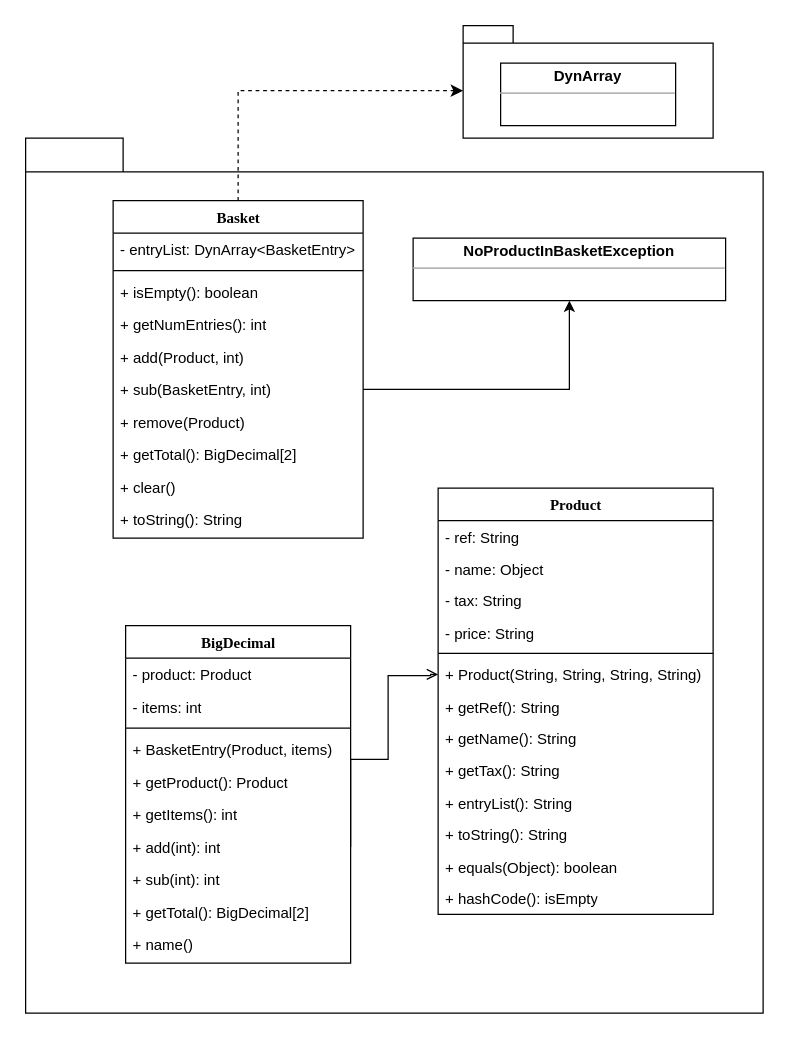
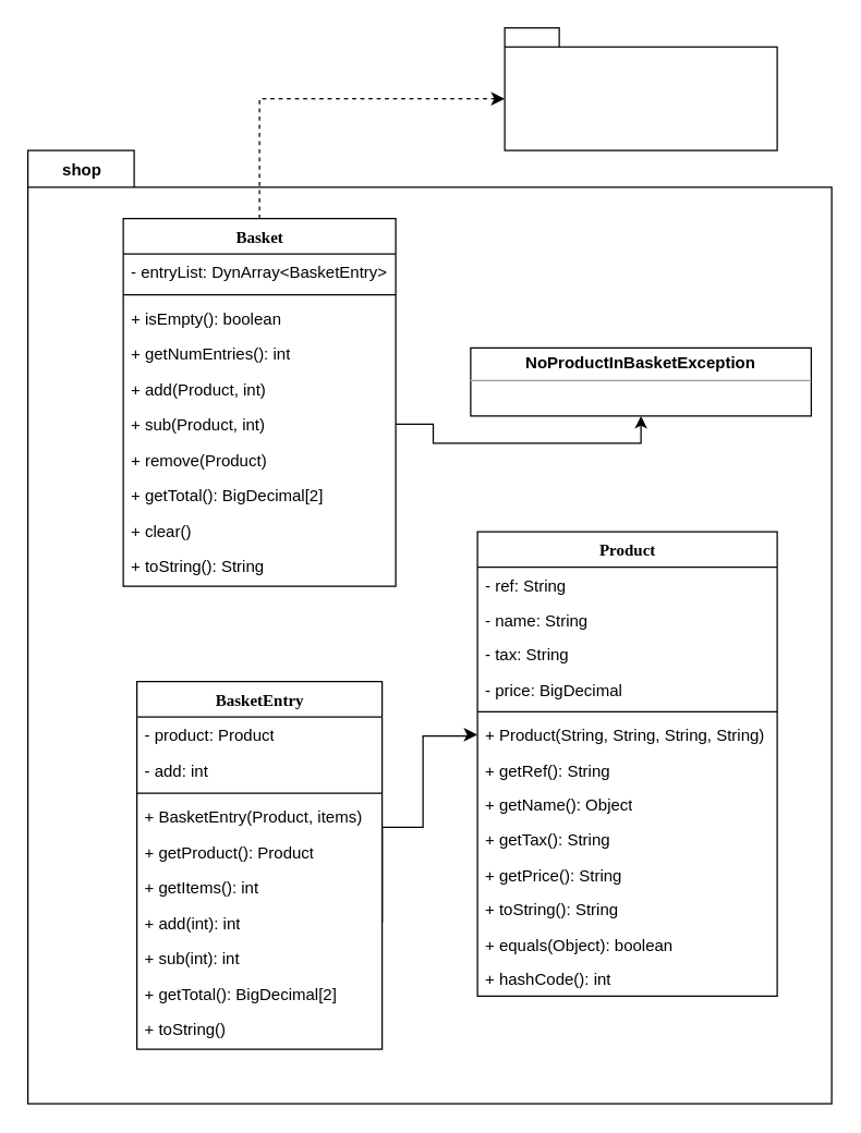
- <mxCell id="16" value="&lt;p style=&quot;margin: 0px ; margin-top: 4px ; text-align: center&quot;&gt;&lt;b&gt;DynArray&lt;/b&gt;&lt;/p&gt;&lt;hr size=&quot;1&quot;&gt;&lt;div style=&quot;height: 2px&quot;&gt;&lt;/div&gt;" style="verticalAlign=top;align=left;overflow=fill;fontSize=12;fontFamily=Helvetica;html=1;fillColor=none;" parent="1" vertex="1"><mxGeometry x="400" y="50" width="140" height="50" as="geometry" /></mxCell>
+ <mxCell id="17" value="shop" style="text;align=center;fontStyle=1;verticalAlign=middle;spacingLeft=3;spacingRight=3;strokeColor=none;rotatable=0;points=[[0,0.5],[1,0.5]];portConstraint=eastwest;" parent="1" vertex="1"><mxGeometry x="20" y="110" width="80" height="27.761" as="geometry" /></mxCell>
- <mxCell id="44" value="&lt;p style=&quot;margin: 0px ; margin-top: 4px ; text-align: center&quot;&gt;&lt;b&gt;NoProductInBasketException&lt;/b&gt;&lt;/p&gt;&lt;hr size=&quot;1&quot;&gt;&lt;div style=&quot;height: 2px&quot;&gt;&lt;/div&gt;" style="verticalAlign=top;align=left;overflow=fill;fontSize=12;fontFamily=Helvetica;html=1;fillColor=none;" vertex="1" parent="1"><mxGeometry x="330" y="190" width="250" height="50" as="geometry" /></mxCell>
+ <mxCell id="44" value="&lt;p style=&quot;margin: 0px ; margin-top: 4px ; text-align: center&quot;&gt;&lt;b&gt;NoProductInBasketException&lt;/b&gt;&lt;/p&gt;&lt;hr size=&quot;1&quot;&gt;&lt;div style=&quot;height: 2px&quot;&gt;&lt;/div&gt;" style="verticalAlign=top;align=left;overflow=fill;fontSize=12;fontFamily=Helvetica;html=1;fillColor=none;" vertex="1" parent="1"><mxGeometry x="345" y="255" width="250" height="50" as="geometry" /></mxCell>
- <mxCell id="10" value="+ sub(BasketEntry, int)" style="text;html=1;strokeColor=none;fillColor=none;align=left;verticalAlign=top;spacingLeft=4;spacingRight=4;whiteSpace=wrap;overflow=hidden;rotatable=0;points=[[0,0.5],[1,0.5]];portConstraint=eastwest;" parent="4" vertex="1"><mxGeometry y="138" width="200" height="26" as="geometry" /></mxCell>
+ <mxCell id="10" value="+ sub(Product, int)" style="text;html=1;strokeColor=none;fillColor=none;align=left;verticalAlign=top;spacingLeft=4;spacingRight=4;whiteSpace=wrap;overflow=hidden;rotatable=0;points=[[0,0.5],[1,0.5]];portConstraint=eastwest;" parent="4" vertex="1"><mxGeometry y="138" width="200" height="26" as="geometry" /></mxCell>
- <mxCell id="32" value="- name: Object" style="text;html=1;strokeColor=none;fillColor=none;align=left;verticalAlign=top;spacingLeft=4;spacingRight=4;whiteSpace=wrap;overflow=hidden;rotatable=0;points=[[0,0.5],[1,0.5]];portConstraint=eastwest;" parent="30" vertex="1"><mxGeometry y="51.587" width="220" height="25.587" as="geometry" /></mxCell>
+ <mxCell id="32" value="- name: String" style="text;html=1;strokeColor=none;fillColor=none;align=left;verticalAlign=top;spacingLeft=4;spacingRight=4;whiteSpace=wrap;overflow=hidden;rotatable=0;points=[[0,0.5],[1,0.5]];portConstraint=eastwest;" parent="30" vertex="1"><mxGeometry y="51.587" width="220" height="25.587" as="geometry" /></mxCell>
- <mxCell id="34" value="- price: String" style="text;html=1;strokeColor=none;fillColor=none;align=left;verticalAlign=top;spacingLeft=4;spacingRight=4;whiteSpace=wrap;overflow=hidden;rotatable=0;points=[[0,0.5],[1,0.5]];portConstraint=eastwest;" parent="30" vertex="1"><mxGeometry y="102.762" width="220" height="25.587" as="geometry" /></mxCell>
+ <mxCell id="34" value="- price: BigDecimal" style="text;html=1;strokeColor=none;fillColor=none;align=left;verticalAlign=top;spacingLeft=4;spacingRight=4;whiteSpace=wrap;overflow=hidden;rotatable=0;points=[[0,0.5],[1,0.5]];portConstraint=eastwest;" parent="30" vertex="1"><mxGeometry y="102.762" width="220" height="25.587" as="geometry" /></mxCell>
- <mxCell id="19" value="BigDecimal" style="swimlane;html=1;fontStyle=1;align=center;verticalAlign=top;childLayout=stackLayout;horizontal=1;startSize=26;horizontalStack=0;resizeParent=1;resizeLast=0;collapsible=1;marginBottom=0;swimlaneFillColor=#ffffff;rounded=0;shadow=0;comic=0;labelBackgroundColor=none;strokeWidth=1;fillColor=none;fontFamily=Verdana;fontSize=12" parent="1" vertex="1"><mxGeometry x="100" y="500" width="180" height="270" as="geometry" /></mxCell>
+ <mxCell id="19" value="BasketEntry" style="swimlane;html=1;fontStyle=1;align=center;verticalAlign=top;childLayout=stackLayout;horizontal=1;startSize=26;horizontalStack=0;resizeParent=1;resizeLast=0;collapsible=1;marginBottom=0;swimlaneFillColor=#ffffff;rounded=0;shadow=0;comic=0;labelBackgroundColor=none;strokeWidth=1;fillColor=none;fontFamily=Verdana;fontSize=12" parent="1" vertex="1"><mxGeometry x="100" y="500" width="180" height="270" as="geometry" /></mxCell>
- <mxCell id="18" style="edgeStyle=orthogonalEdgeStyle;rounded=0;orthogonalLoop=1;jettySize=auto;html=1;entryX=0;entryY=0.5;entryDx=0;entryDy=0;startArrow=none;startFill=0;startSize=15;endSize=7;exitX=1;exitY=0.5;exitDx=0;exitDy=0;endArrow=open;" parent="1" source="26" target="36" edge="1"><mxGeometry relative="1" as="geometry"><Array as="points"><mxPoint x="280" y="607" /><mxPoint x="310" y="607" /><mxPoint x="310" y="540" /><mxPoint x="344" y="540" /></Array></mxGeometry></mxCell>
+ <mxCell id="18" style="edgeStyle=orthogonalEdgeStyle;rounded=0;orthogonalLoop=1;jettySize=auto;html=1;entryX=0;entryY=0.5;entryDx=0;entryDy=0;startArrow=none;startFill=0;startSize=15;endSize=7;exitX=1;exitY=0.5;exitDx=0;exitDy=0;" parent="1" source="26" target="36" edge="1"><mxGeometry relative="1" as="geometry"><Array as="points"><mxPoint x="280" y="607" /><mxPoint x="310" y="607" /><mxPoint x="310" y="540" /><mxPoint x="344" y="540" /></Array></mxGeometry></mxCell>
- <mxCell id="21" value="- items: int" style="text;html=1;strokeColor=none;fillColor=none;align=left;verticalAlign=top;spacingLeft=4;spacingRight=4;whiteSpace=wrap;overflow=hidden;rotatable=0;points=[[0,0.5],[1,0.5]];portConstraint=eastwest;" parent="19" vertex="1"><mxGeometry y="52" width="180" height="26" as="geometry" /></mxCell>
+ <mxCell id="21" value="- add: int" style="text;html=1;strokeColor=none;fillColor=none;align=left;verticalAlign=top;spacingLeft=4;spacingRight=4;whiteSpace=wrap;overflow=hidden;rotatable=0;points=[[0,0.5],[1,0.5]];portConstraint=eastwest;" parent="19" vertex="1"><mxGeometry y="52" width="180" height="26" as="geometry" /></mxCell>
- <mxCell id="38" value="+ getName(): String" style="text;html=1;strokeColor=none;fillColor=none;align=left;verticalAlign=top;spacingLeft=4;spacingRight=4;whiteSpace=wrap;overflow=hidden;rotatable=0;points=[[0,0.5],[1,0.5]];portConstraint=eastwest;" parent="30" vertex="1"><mxGeometry y="187.397" width="220" height="25.587" as="geometry" /></mxCell>
+ <mxCell id="38" value="+ getName(): Object" style="text;html=1;strokeColor=none;fillColor=none;align=left;verticalAlign=top;spacingLeft=4;spacingRight=4;whiteSpace=wrap;overflow=hidden;rotatable=0;points=[[0,0.5],[1,0.5]];portConstraint=eastwest;" parent="30" vertex="1"><mxGeometry y="187.397" width="220" height="25.587" as="geometry" /></mxCell>
- <mxCell id="40" value="+ entryList(): String" style="text;html=1;strokeColor=none;fillColor=none;align=left;verticalAlign=top;spacingLeft=4;spacingRight=4;whiteSpace=wrap;overflow=hidden;rotatable=0;points=[[0,0.5],[1,0.5]];portConstraint=eastwest;" parent="30" vertex="1"><mxGeometry y="238.571" width="220" height="25.587" as="geometry" /></mxCell>
+ <mxCell id="40" value="+ getPrice(): String" style="text;html=1;strokeColor=none;fillColor=none;align=left;verticalAlign=top;spacingLeft=4;spacingRight=4;whiteSpace=wrap;overflow=hidden;rotatable=0;points=[[0,0.5],[1,0.5]];portConstraint=eastwest;" parent="30" vertex="1"><mxGeometry y="238.571" width="220" height="25.587" as="geometry" /></mxCell>
- <mxCell id="43" value="+ hashCode(): isEmpty" style="text;html=1;strokeColor=none;fillColor=none;align=left;verticalAlign=top;spacingLeft=4;spacingRight=4;whiteSpace=wrap;overflow=hidden;rotatable=0;points=[[0,0.5],[1,0.5]];portConstraint=eastwest;" parent="30" vertex="1"><mxGeometry y="315.333" width="220" height="25.587" as="geometry" /></mxCell>
+ <mxCell id="43" value="+ hashCode(): int" style="text;html=1;strokeColor=none;fillColor=none;align=left;verticalAlign=top;spacingLeft=4;spacingRight=4;whiteSpace=wrap;overflow=hidden;rotatable=0;points=[[0,0.5],[1,0.5]];portConstraint=eastwest;" parent="30" vertex="1"><mxGeometry y="315.333" width="220" height="25.587" as="geometry" /></mxCell>
- <mxCell id="29" value="+ name()" style="text;html=1;strokeColor=none;fillColor=none;align=left;verticalAlign=top;spacingLeft=4;spacingRight=4;whiteSpace=wrap;overflow=hidden;rotatable=0;points=[[0,0.5],[1,0.5]];portConstraint=eastwest;" parent="19" vertex="1"><mxGeometry y="242" width="180" height="26" as="geometry" /></mxCell>
+ <mxCell id="29" value="+ toString()" style="text;html=1;strokeColor=none;fillColor=none;align=left;verticalAlign=top;spacingLeft=4;spacingRight=4;whiteSpace=wrap;overflow=hidden;rotatable=0;points=[[0,0.5],[1,0.5]];portConstraint=eastwest;" parent="19" vertex="1"><mxGeometry y="242" width="180" height="26" as="geometry" /></mxCell>
